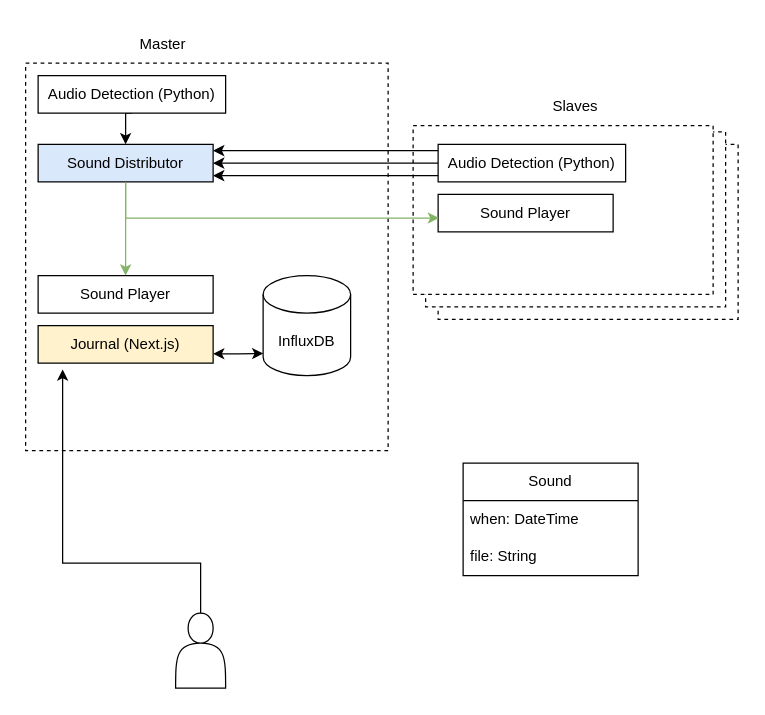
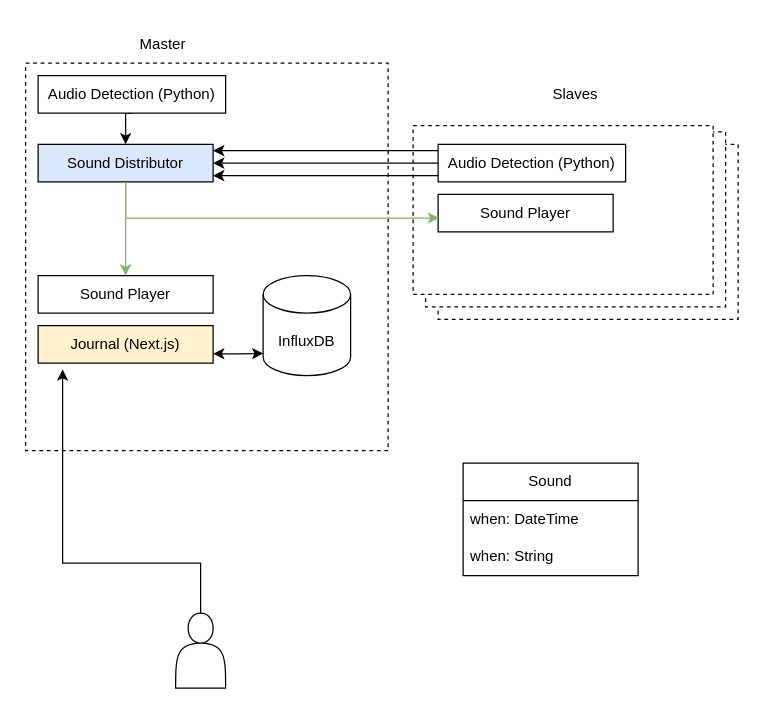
- <mxCell id="8" value="Slaves" style="text;html=1;strokeColor=none;fillColor=none;align=center;verticalAlign=middle;whiteSpace=wrap;rounded=0;" vertex="1" parent="1"><mxGeometry x="430" y="70" width="60" height="30" as="geometry" /></mxCell>
+ <mxCell id="8" value="Slaves" style="text;html=1;strokeColor=none;fillColor=none;align=center;verticalAlign=middle;whiteSpace=wrap;rounded=0;" vertex="1" parent="1"><mxGeometry x="430" y="60" width="60" height="30" as="geometry" /></mxCell>
- <mxCell id="26" value="file: String" style="text;strokeColor=none;fillColor=none;align=left;verticalAlign=middle;spacingLeft=4;spacingRight=4;overflow=hidden;points=[[0,0.5],[1,0.5]];portConstraint=eastwest;rotatable=0;whiteSpace=wrap;html=1;" vertex="1" parent="24"><mxGeometry y="60" width="140" height="30" as="geometry" /></mxCell>
+ <mxCell id="26" value="when: String" style="text;strokeColor=none;fillColor=none;align=left;verticalAlign=middle;spacingLeft=4;spacingRight=4;overflow=hidden;points=[[0,0.5],[1,0.5]];portConstraint=eastwest;rotatable=0;whiteSpace=wrap;html=1;" vertex="1" parent="24"><mxGeometry y="60" width="140" height="30" as="geometry" /></mxCell>
